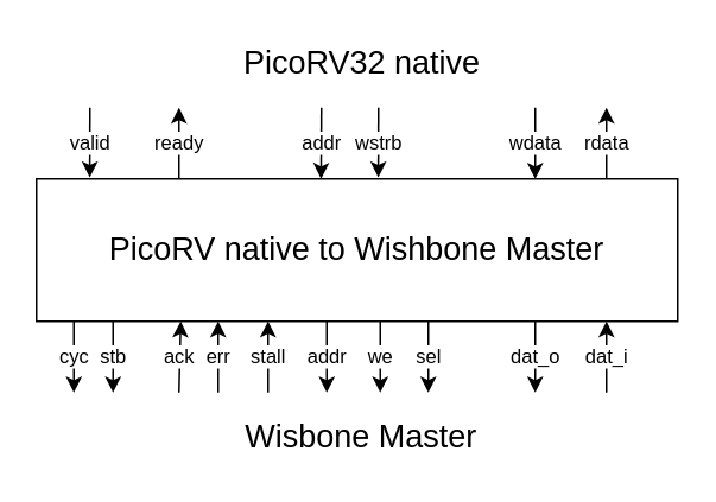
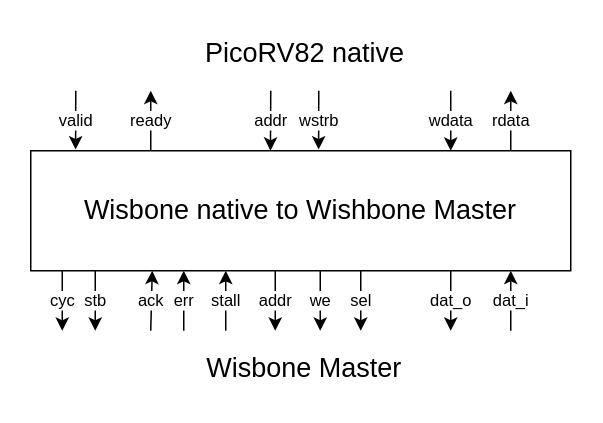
- <mxCell id="18" value="PicoRV32 native" style="text;html=1;strokeColor=none;fillColor=none;align=center;verticalAlign=middle;whiteSpace=wrap;rounded=0;fontSize=18;" vertex="1" parent="1"><mxGeometry x="127.5" y="20" width="150" height="30" as="geometry" /></mxCell>
+ <mxCell id="18" value="PicoRV82 native" style="text;html=1;strokeColor=none;fillColor=none;align=center;verticalAlign=middle;whiteSpace=wrap;rounded=0;fontSize=18;" vertex="1" parent="1"><mxGeometry x="127.5" y="20" width="150" height="30" as="geometry" /></mxCell>
- <mxCell id="20" value="PicoRV native to Wishbone Master" style="rounded=0;whiteSpace=wrap;html=1;fontSize=18;" vertex="1" parent="1"><mxGeometry x="20" y="100" width="360" height="80" as="geometry" /></mxCell>
+ <mxCell id="20" value="Wisbone native to Wishbone Master" style="rounded=0;whiteSpace=wrap;html=1;fontSize=18;" vertex="1" parent="1"><mxGeometry x="20" y="100" width="360" height="80" as="geometry" /></mxCell>
